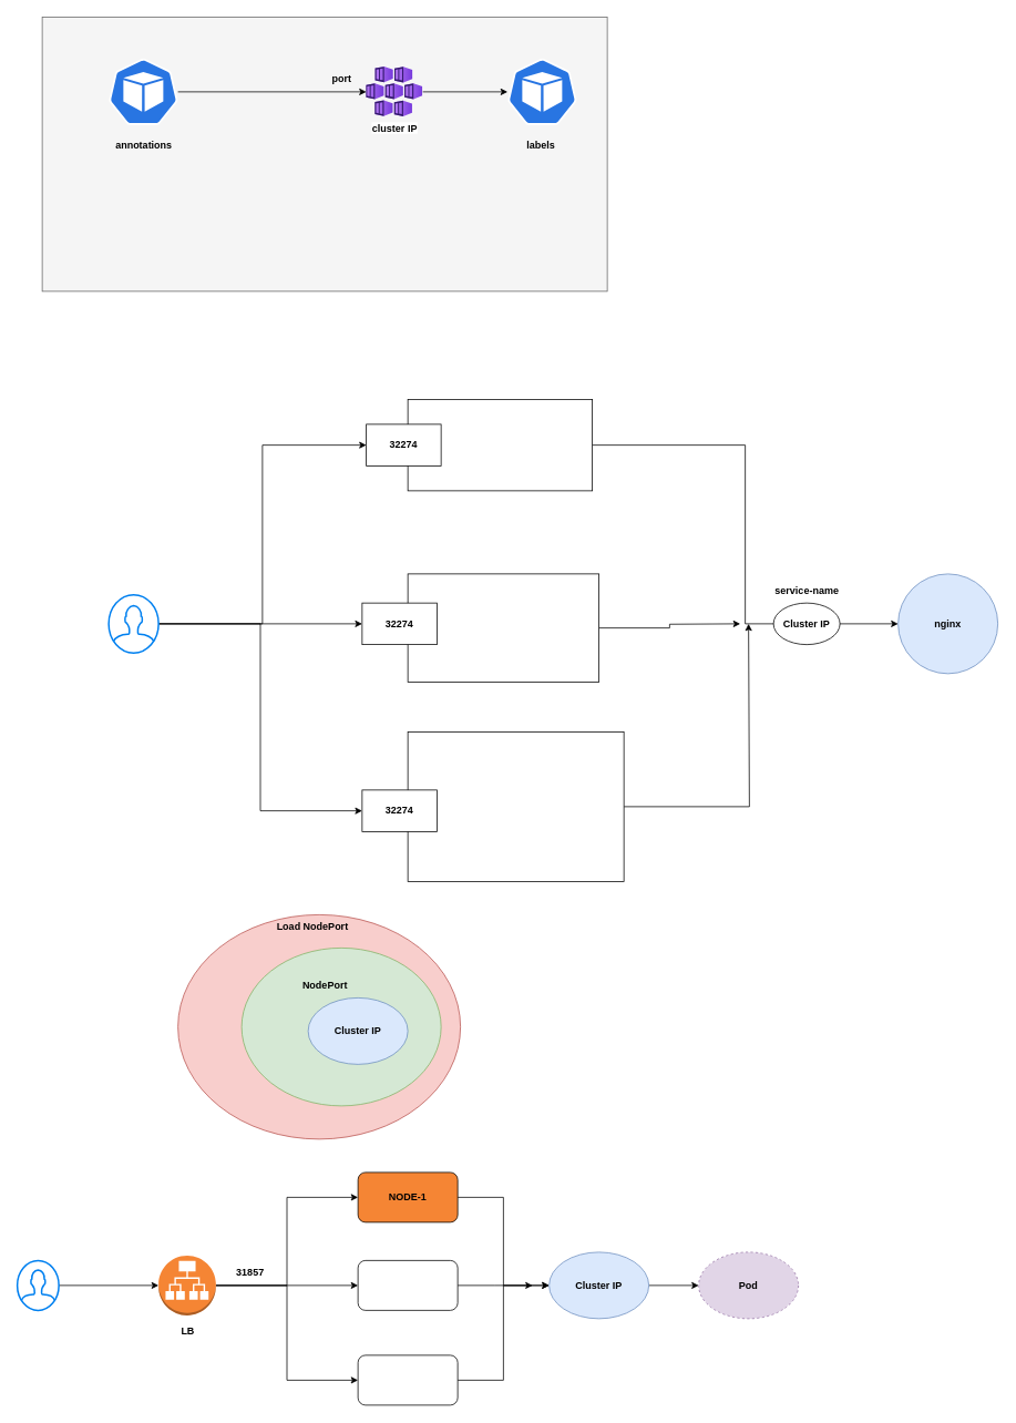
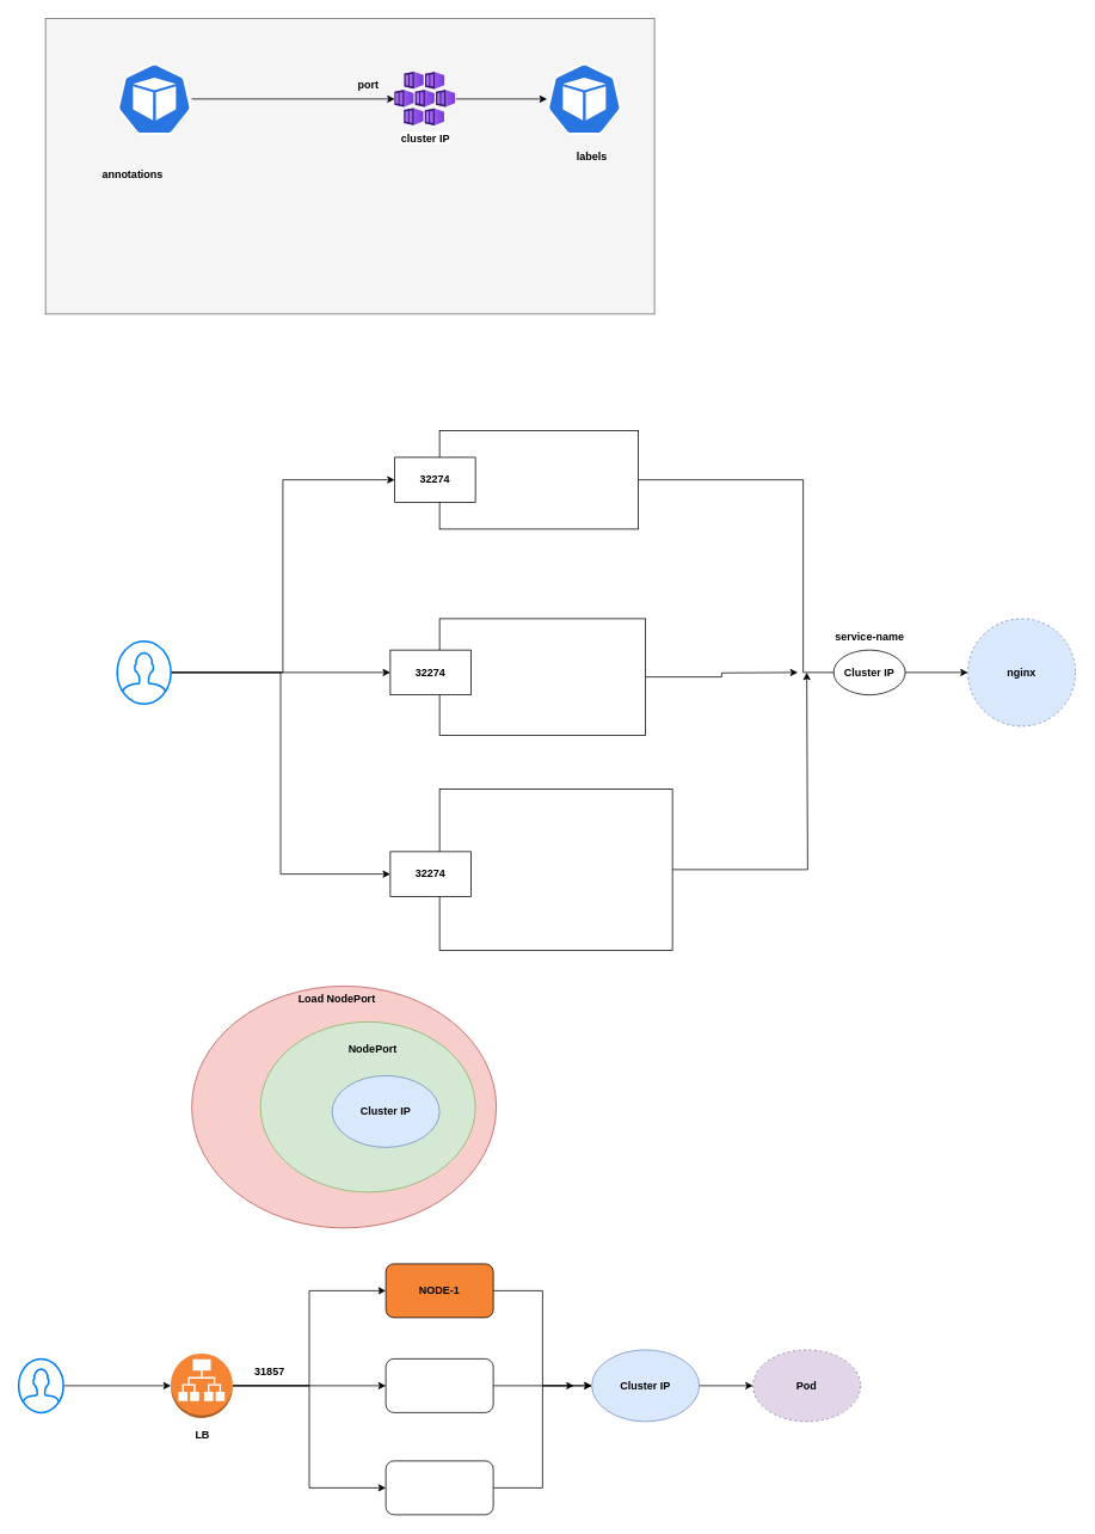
- <mxCell id="9" value="&lt;b&gt;annotations&lt;/b&gt;" style="text;html=1;align=center;verticalAlign=middle;resizable=0;points=[];autosize=1;strokeColor=none;fillColor=none;" vertex="1" parent="1"><mxGeometry x="126.66" y="160" width="90" height="30" as="geometry" /></mxCell>
+ <mxCell id="9" value="&lt;b&gt;annotations&lt;/b&gt;" style="text;html=1;align=center;verticalAlign=middle;resizable=0;points=[];autosize=1;strokeColor=none;fillColor=none;" vertex="1" parent="1"><mxGeometry x="101.66" y="180" width="90" height="30" as="geometry" /></mxCell>
- <mxCell id="10" value="&lt;b&gt;labels&lt;/b&gt;" style="text;html=1;align=center;verticalAlign=middle;resizable=0;points=[];autosize=1;strokeColor=none;fillColor=none;" vertex="1" parent="1"><mxGeometry x="620" y="160" width="60" height="30" as="geometry" /></mxCell>
+ <mxCell id="10" value="&lt;b&gt;labels&lt;/b&gt;" style="text;html=1;align=center;verticalAlign=middle;resizable=0;points=[];autosize=1;strokeColor=none;fillColor=none;" vertex="1" parent="1"><mxGeometry x="630" y="160" width="60" height="30" as="geometry" /></mxCell>
- <mxCell id="18" value="&lt;b&gt;nginx&lt;/b&gt;" style="ellipse;whiteSpace=wrap;html=1;fillColor=#dae8fc;strokeColor=#6c8ebf;" vertex="1" parent="1"><mxGeometry x="1080" y="690" width="120" height="120" as="geometry" /></mxCell>
+ <mxCell id="18" value="&lt;b&gt;nginx&lt;/b&gt;" style="ellipse;whiteSpace=wrap;html=1;fillColor=#dae8fc;strokeColor=#6c8ebf;dashed=1;" vertex="1" parent="1"><mxGeometry x="1080" y="690" width="120" height="120" as="geometry" /></mxCell>
- <mxCell id="28" value="&lt;b&gt;NodePort&lt;/b&gt;" style="text;html=1;align=center;verticalAlign=middle;resizable=0;points=[];autosize=1;strokeColor=none;fillColor=none;" vertex="1" parent="1"><mxGeometry x="350" y="1170" width="80" height="30" as="geometry" /></mxCell>
+ <mxCell id="28" value="&lt;b&gt;NodePort&lt;/b&gt;" style="text;html=1;align=center;verticalAlign=middle;resizable=0;points=[];autosize=1;strokeColor=none;fillColor=none;" vertex="1" parent="1"><mxGeometry x="375" y="1155" width="80" height="30" as="geometry" /></mxCell>
